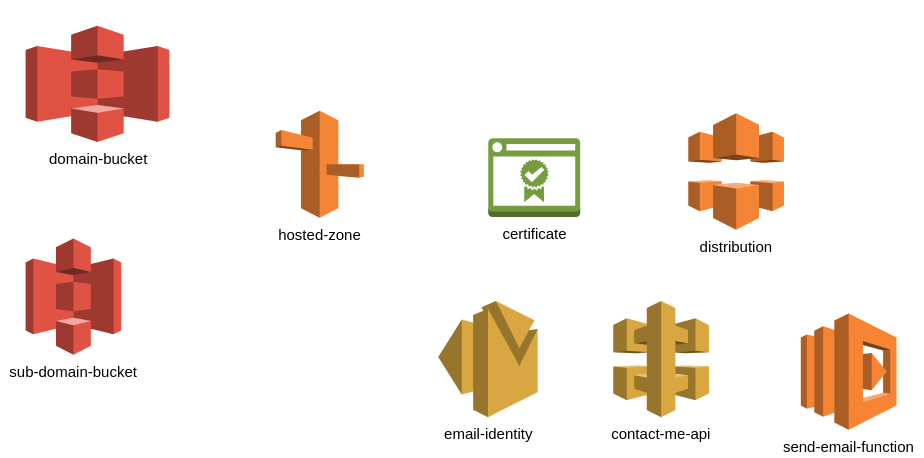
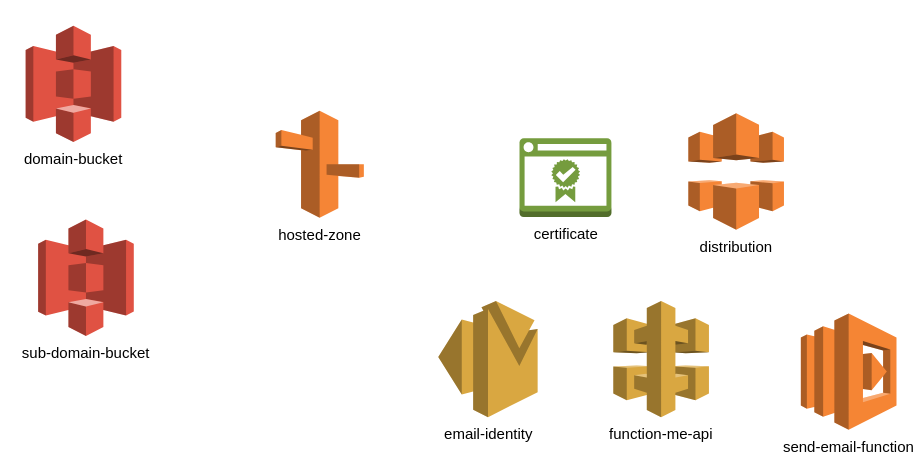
- <mxCell id="2" value="domain-bucket" style="outlineConnect=0;dashed=0;verticalLabelPosition=bottom;verticalAlign=top;align=center;html=1;shape=mxgraph.aws3.s3;fillColor=#E05243;gradientColor=none;" vertex="1" parent="1"><mxGeometry x="20" y="20" width="115" height="93" as="geometry" /></mxCell>
+ <mxCell id="2" value="domain-bucket" style="outlineConnect=0;dashed=0;verticalLabelPosition=bottom;verticalAlign=top;align=center;html=1;shape=mxgraph.aws3.s3;fillColor=#E05243;gradientColor=none;" vertex="1" parent="1"><mxGeometry x="20" y="20" width="76.5" height="93" as="geometry" /></mxCell>
- <mxCell id="5" value="certificate" style="outlineConnect=0;dashed=0;verticalLabelPosition=bottom;verticalAlign=top;align=center;html=1;shape=mxgraph.aws3.certificate_manager_2;fillColor=#759C3E;gradientColor=none;" vertex="1" parent="1"><mxGeometry x="390" y="110" width="73.5" height="63" as="geometry" /></mxCell>
+ <mxCell id="5" value="certificate" style="outlineConnect=0;dashed=0;verticalLabelPosition=bottom;verticalAlign=top;align=center;html=1;shape=mxgraph.aws3.certificate_manager_2;fillColor=#759C3E;gradientColor=none;" vertex="1" parent="1"><mxGeometry x="415" y="110" width="73.5" height="63" as="geometry" /></mxCell>
- <mxCell id="3" value="sub-domain-bucket" style="outlineConnect=0;dashed=0;verticalLabelPosition=bottom;verticalAlign=top;align=center;html=1;shape=mxgraph.aws3.s3;fillColor=#E05243;gradientColor=none;" vertex="1" parent="1"><mxGeometry x="20" y="190" width="76.5" height="93" as="geometry" /></mxCell>
+ <mxCell id="3" value="sub-domain-bucket" style="outlineConnect=0;dashed=0;verticalLabelPosition=bottom;verticalAlign=top;align=center;html=1;shape=mxgraph.aws3.s3;fillColor=#E05243;gradientColor=none;" vertex="1" parent="1"><mxGeometry x="30" y="175" width="76.5" height="93" as="geometry" /></mxCell>
- <mxCell id="8" value="contact-me-api" style="outlineConnect=0;dashed=0;verticalLabelPosition=bottom;verticalAlign=top;align=center;html=1;shape=mxgraph.aws3.api_gateway;fillColor=#D9A741;gradientColor=none;" vertex="1" parent="1"><mxGeometry x="490" y="240" width="76.5" height="93" as="geometry" /></mxCell>
+ <mxCell id="8" value="function-me-api" style="outlineConnect=0;dashed=0;verticalLabelPosition=bottom;verticalAlign=top;align=center;html=1;shape=mxgraph.aws3.api_gateway;fillColor=#D9A741;gradientColor=none;" vertex="1" parent="1"><mxGeometry x="490" y="240" width="76.5" height="93" as="geometry" /></mxCell>
